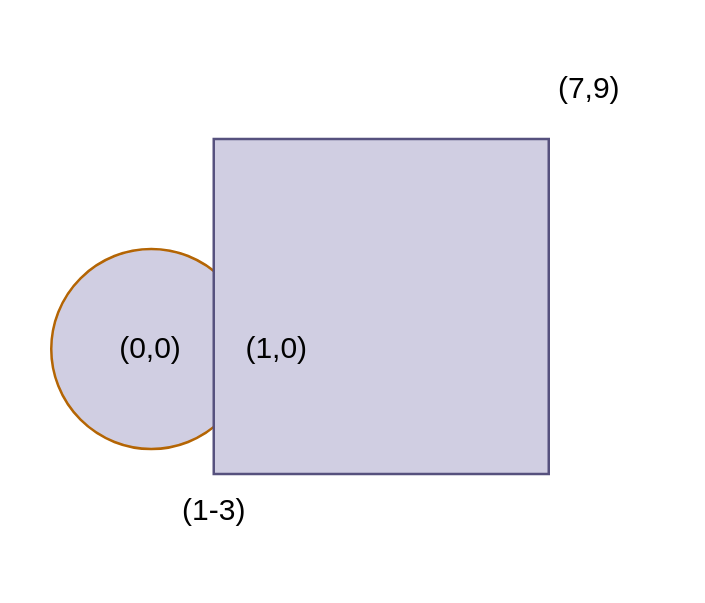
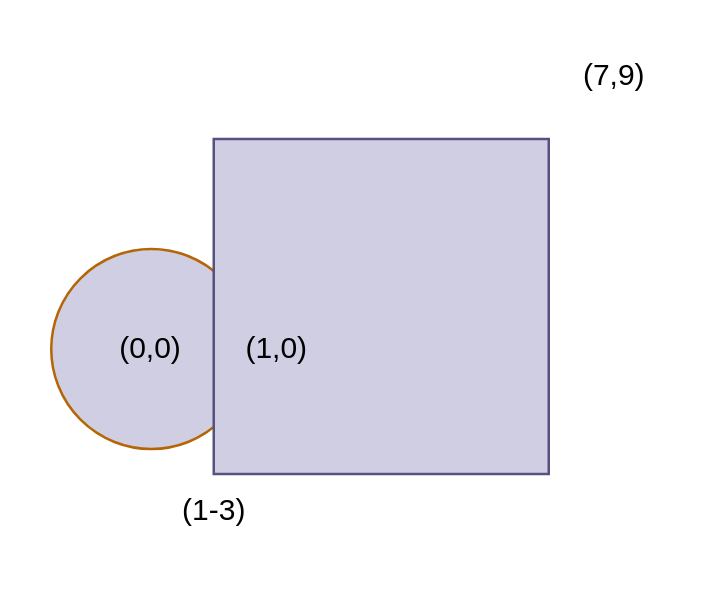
- <mxCell id="6" value="(7,9)" style="text;html=1;align=center;verticalAlign=middle;resizable=0;points=[];autosize=1;strokeColor=none;fillColor=none;" vertex="1" parent="1"><mxGeometry x="210" y="20" width="50" height="30" as="geometry" /></mxCell>
+ <mxCell id="6" value="(7,9)" style="text;html=1;align=center;verticalAlign=middle;resizable=0;points=[];autosize=1;strokeColor=none;fillColor=none;" vertex="1" parent="1"><mxGeometry x="220" y="15" width="50" height="30" as="geometry" /></mxCell>
